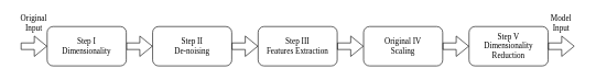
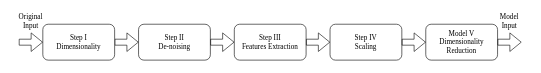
- <mxCell id="4" value="Original IV&lt;br&gt;Scaling" style="rounded=1;whiteSpace=wrap;html=1;fontFamily=Times New Roman;" vertex="1" parent="1"><mxGeometry x="550" y="40" width="120" height="60" as="geometry" /></mxCell>
+ <mxCell id="4" value="Step IV&lt;br&gt;Scaling" style="rounded=1;whiteSpace=wrap;html=1;fontFamily=Times New Roman;" vertex="1" parent="1"><mxGeometry x="550" y="40" width="120" height="60" as="geometry" /></mxCell>
- <mxCell id="5" value="Step V&lt;br&gt;Dimensionality Reduction" style="rounded=1;whiteSpace=wrap;html=1;fontFamily=Times New Roman;" vertex="1" parent="1"><mxGeometry x="710" y="40" width="120" height="60" as="geometry" /></mxCell>
+ <mxCell id="5" value="Model V&lt;br&gt;Dimensionality Reduction" style="rounded=1;whiteSpace=wrap;html=1;fontFamily=Times New Roman;" vertex="1" parent="1"><mxGeometry x="710" y="40" width="120" height="60" as="geometry" /></mxCell>
